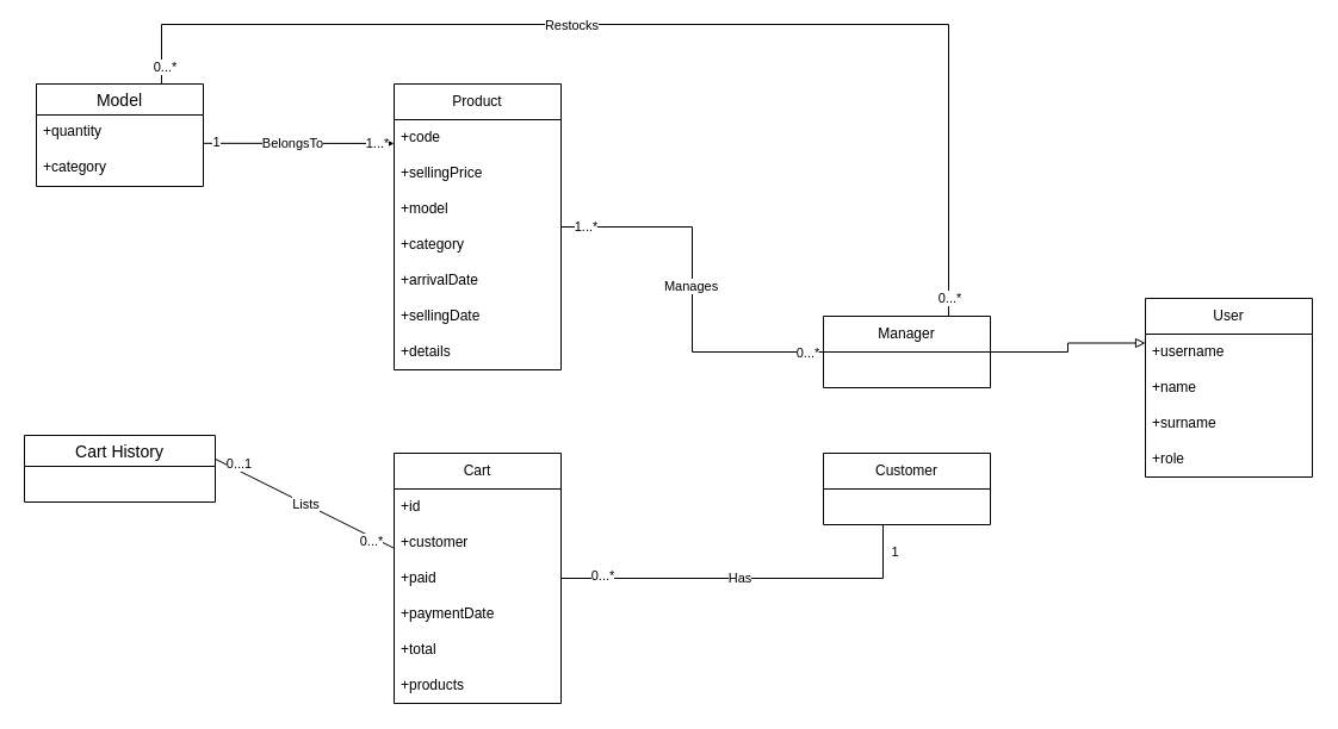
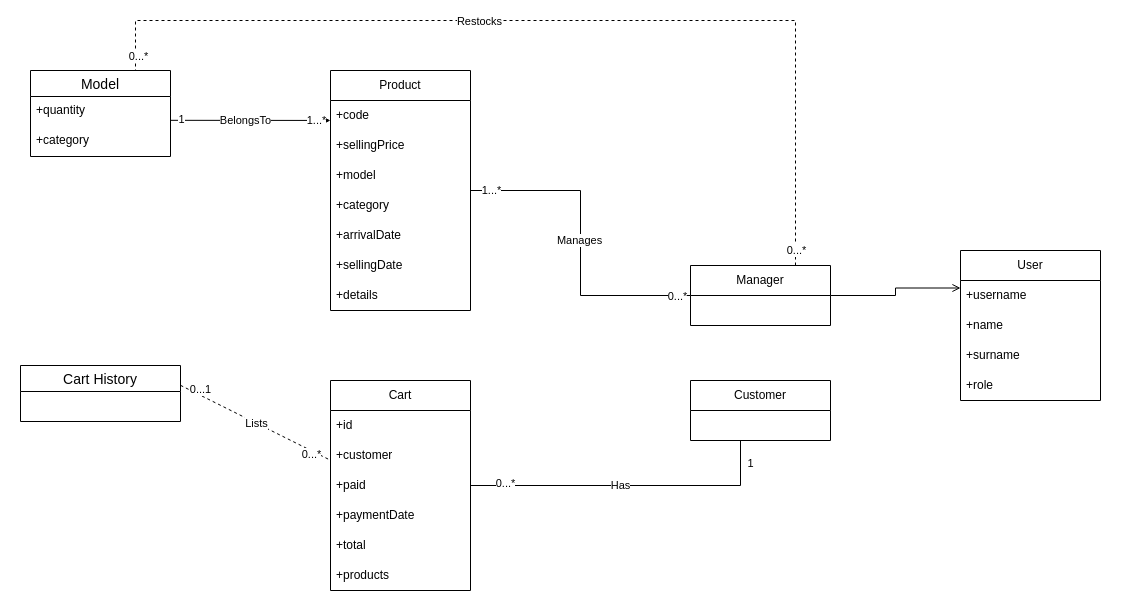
- <mxCell id="40" value="" style="endArrow=none;html=1;rounded=0;entryX=0.75;entryY=0;entryDx=0;entryDy=0;exitX=0.75;exitY=0;exitDx=0;exitDy=0;" edge="1" parent="1" source="31" target="33"><mxGeometry width="50" height="50" relative="1" as="geometry"><mxPoint x="660" y="21" as="sourcePoint" /><mxPoint x="460" y="-210" as="targetPoint" /><Array as="points"><mxPoint x="795" y="20" /><mxPoint x="135" y="20" /></Array></mxGeometry></mxCell>
+ <mxCell id="40" value="" style="endArrow=none;html=1;rounded=0;entryX=0.75;entryY=0;entryDx=0;entryDy=0;exitX=0.75;exitY=0;exitDx=0;exitDy=0;dashed=1;" edge="1" parent="1" source="31" target="33"><mxGeometry width="50" height="50" relative="1" as="geometry"><mxPoint x="660" y="21" as="sourcePoint" /><mxPoint x="460" y="-210" as="targetPoint" /><Array as="points"><mxPoint x="795" y="20" /><mxPoint x="135" y="20" /></Array></mxGeometry></mxCell>
- <mxCell id="30" style="edgeStyle=orthogonalEdgeStyle;rounded=0;orthogonalLoop=1;jettySize=auto;html=1;exitX=1;exitY=0.5;exitDx=0;exitDy=0;entryX=0;entryY=0.25;entryDx=0;entryDy=0;endArrow=block;endFill=0;" parent="1" source="31" target="6" edge="1"><mxGeometry relative="1" as="geometry" /></mxCell>
+ <mxCell id="30" style="edgeStyle=orthogonalEdgeStyle;rounded=0;orthogonalLoop=1;jettySize=auto;html=1;exitX=1;exitY=0.5;exitDx=0;exitDy=0;entryX=0;entryY=0.25;entryDx=0;entryDy=0;endArrow=open;endFill=0;" parent="1" source="31" target="6" edge="1"><mxGeometry relative="1" as="geometry" /></mxCell>
- <mxCell id="45" value="" style="endArrow=none;html=1;rounded=0;exitX=1;exitY=0.354;exitDx=0;exitDy=0;exitPerimeter=0;entryX=-0.001;entryY=0.656;entryDx=0;entryDy=0;entryPerimeter=0;" edge="1" parent="1" source="44" target="25"><mxGeometry width="50" height="50" relative="1" as="geometry"><mxPoint x="190" y="459.992" as="sourcePoint" /><mxPoint x="290" y="490" as="targetPoint" /></mxGeometry></mxCell>
+ <mxCell id="45" value="" style="endArrow=none;html=1;rounded=0;exitX=1;exitY=0.354;exitDx=0;exitDy=0;exitPerimeter=0;entryX=-0.001;entryY=0.656;entryDx=0;entryDy=0;entryPerimeter=0;dashed=1;" edge="1" parent="1" source="44" target="25"><mxGeometry width="50" height="50" relative="1" as="geometry"><mxPoint x="190" y="459.992" as="sourcePoint" /><mxPoint x="290" y="490" as="targetPoint" /></mxGeometry></mxCell>
